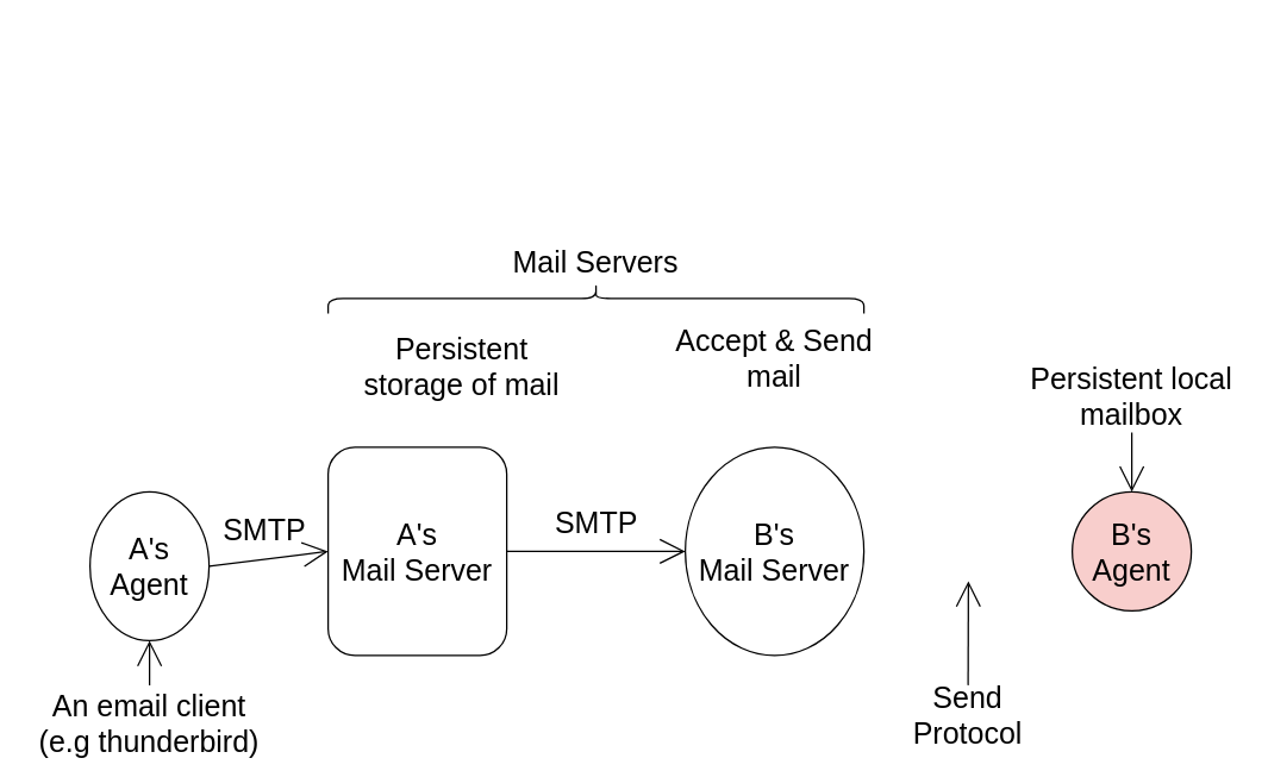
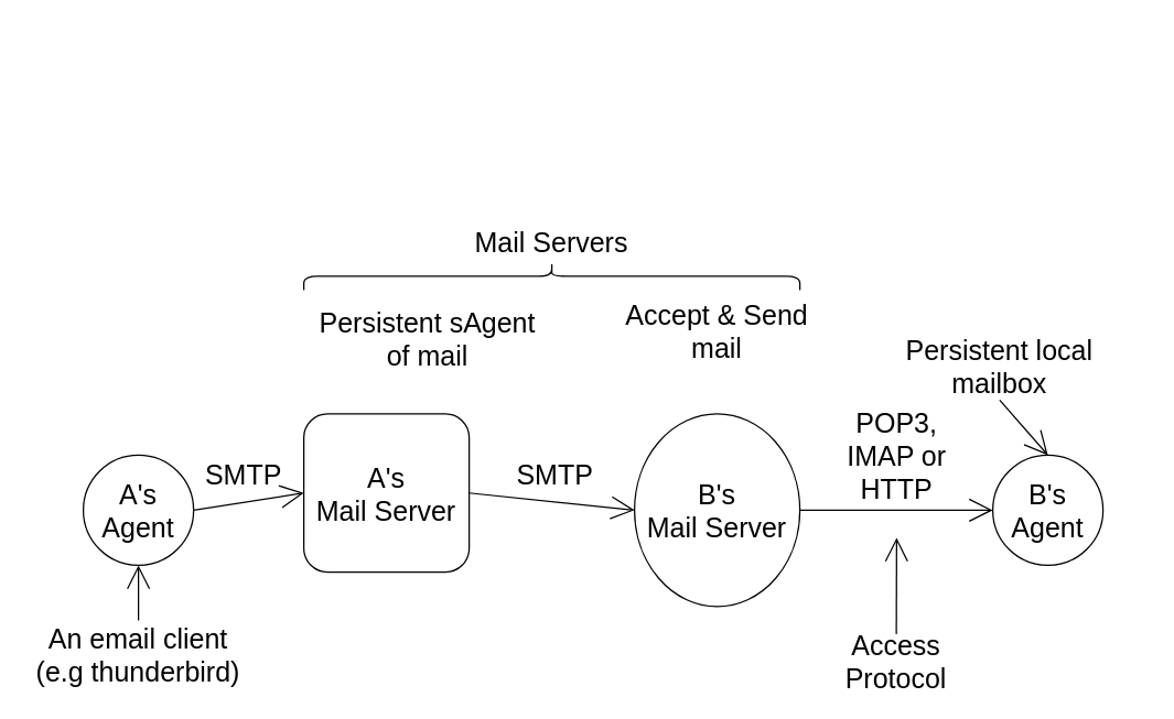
- <mxCell id="12" value="Persistent storage of mail" style="text;html=1;strokeColor=none;fillColor=none;align=center;verticalAlign=middle;whiteSpace=wrap;rounded=0;fontSize=20;" vertex="1" parent="1"><mxGeometry x="230" y="220" width="160" height="50" as="geometry" /></mxCell>
+ <mxCell id="12" value="Persistent sAgent of mail" style="text;html=1;strokeColor=none;fillColor=none;align=center;verticalAlign=middle;whiteSpace=wrap;rounded=0;fontSize=20;" vertex="1" parent="1"><mxGeometry x="230" y="220" width="160" height="50" as="geometry" /></mxCell>
- <mxCell id="18" value="Persistent local mailbox" style="text;html=1;strokeColor=none;fillColor=none;align=center;verticalAlign=middle;whiteSpace=wrap;rounded=0;fontSize=20;" vertex="1" parent="1"><mxGeometry x="690" y="240" width="140" height="50" as="geometry" /></mxCell>
+ <mxCell id="18" value="Persistent local mailbox" style="text;html=1;strokeColor=none;fillColor=none;align=center;verticalAlign=middle;whiteSpace=wrap;rounded=0;fontSize=20;" vertex="1" parent="1"><mxGeometry x="655" y="240" width="140" height="50" as="geometry" /></mxCell>
- <mxCell id="5" value="A's&lt;br style=&quot;font-size: 20px;&quot;&gt;Mail Server" style="rounded=1;whiteSpace=wrap;html=1;fontSize=20;strokeColor=#000000;" vertex="1" parent="1"><mxGeometry x="220" y="300" width="120" height="140" as="geometry" /></mxCell>
+ <mxCell id="5" value="A's&lt;br style=&quot;font-size: 20px;&quot;&gt;Mail Server" style="rounded=1;whiteSpace=wrap;html=1;fontSize=20;strokeColor=#000000;" vertex="1" parent="1"><mxGeometry x="220" y="300" width="120" height="115" as="geometry" /></mxCell>
+ <mxCell id="6" value="POP3, &lt;br&gt;IMAP or&lt;br&gt;HTTP" style="edgeStyle=none;html=1;exitX=1;exitY=0.5;exitDx=0;exitDy=0;entryX=0;entryY=0.5;entryDx=0;entryDy=0;fontSize=20;labelBackgroundColor=none;endArrow=open;endFill=0;endSize=15;" edge="1" parent="1" source="7" target="8"><mxGeometry y="40" relative="1" as="geometry"><mxPoint as="offset" /></mxGeometry></mxCell>
- <mxCell id="8" value="B's&lt;br style=&quot;font-size: 20px;&quot;&gt;Agent" style="ellipse;whiteSpace=wrap;html=1;aspect=fixed;fontSize=20;strokeColor=#000000;fillColor=#f8cecc;" vertex="1" parent="1"><mxGeometry x="720" y="330" width="80" height="80" as="geometry" /></mxCell>
+ <mxCell id="8" value="B's&lt;br style=&quot;font-size: 20px;&quot;&gt;Agent" style="ellipse;whiteSpace=wrap;html=1;aspect=fixed;fontSize=20;strokeColor=#000000;" vertex="1" parent="1"><mxGeometry x="720" y="330" width="80" height="80" as="geometry" /></mxCell>
- <mxCell id="3" value="A's &lt;br style=&quot;font-size: 20px;&quot;&gt;Agent" style="ellipse;whiteSpace=wrap;html=1;aspect=fixed;fontSize=20;strokeColor=#000000;" vertex="1" parent="1"><mxGeometry x="60" y="330" width="80" height="100" as="geometry" /></mxCell>
+ <mxCell id="3" value="A's &lt;br style=&quot;font-size: 20px;&quot;&gt;Agent" style="ellipse;whiteSpace=wrap;html=1;aspect=fixed;fontSize=20;strokeColor=#000000;" vertex="1" parent="1"><mxGeometry x="60" y="330" width="80" height="80" as="geometry" /></mxCell>
- <mxCell id="14" value="Send Protocol" style="text;html=1;strokeColor=none;fillColor=none;align=center;verticalAlign=middle;whiteSpace=wrap;rounded=0;fontSize=20;" vertex="1" parent="1"><mxGeometry x="590" y="460" width="120" height="40" as="geometry" /></mxCell>
+ <mxCell id="14" value="Access Protocol" style="text;html=1;strokeColor=none;fillColor=none;align=center;verticalAlign=middle;whiteSpace=wrap;rounded=0;fontSize=20;" vertex="1" parent="1"><mxGeometry x="590" y="460" width="120" height="40" as="geometry" /></mxCell>
- <mxCell id="10" value="An email client (e.g thunderbird)" style="text;html=1;strokeColor=none;fillColor=none;align=center;verticalAlign=middle;whiteSpace=wrap;rounded=0;fontSize=20;" vertex="1" parent="1"><mxGeometry x="20" y="460" width="160" height="50" as="geometry" /></mxCell>
+ <mxCell id="10" value="An email client (e.g thunderbird)" style="text;html=1;strokeColor=none;fillColor=none;align=center;verticalAlign=middle;whiteSpace=wrap;rounded=0;fontSize=20;" vertex="1" parent="1"><mxGeometry y="450" width="160" height="50" as="geometry" x="20" /></mxCell>
